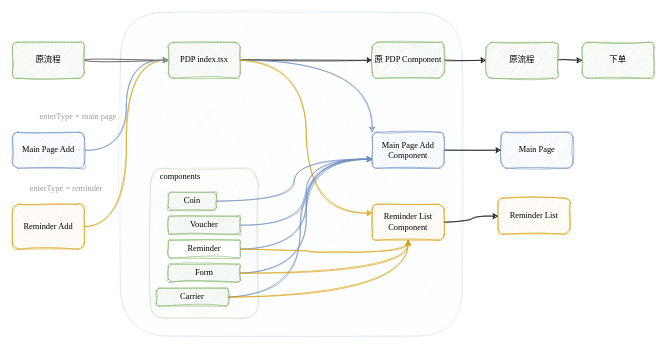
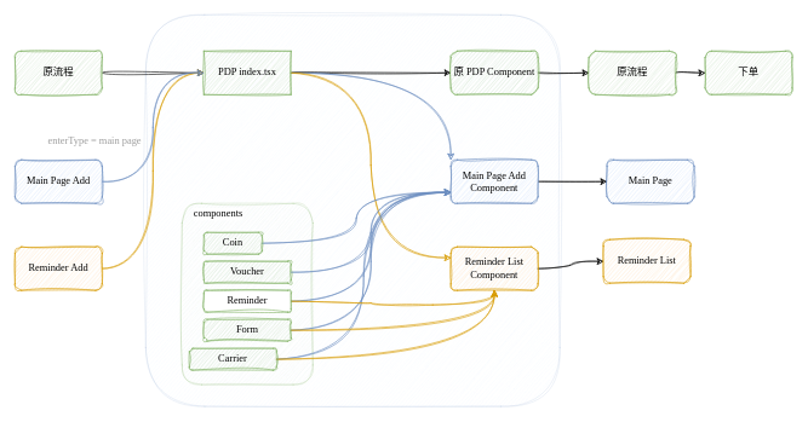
- <mxCell id="10" value="PDP index.tsx" style="rounded=1;whiteSpace=wrap;html=1;sketch=1;hachureGap=4;jiggle=2;curveFitting=1;fontFamily=手札体-简;fontSize=14;fillColor=#d5e8d4;strokeColor=#82b366;" vertex="1" parent="1"><mxGeometry x="280" y="70" width="120" height="60" as="geometry" /></mxCell>
+ <mxCell id="10" value="PDP index.tsx" style="whiteSpace=wrap;html=1;sketch=1;hachureGap=4;jiggle=2;curveFitting=1;fontFamily=手札体-简;fontSize=14;fillColor=#d5e8d4;strokeColor=#82b366;rounded=0;" vertex="1" parent="1"><mxGeometry x="280" y="70" width="120" height="60" as="geometry" /></mxCell>
- <mxCell id="40" value="enterType = reminder" style="text;html=1;align=center;verticalAlign=middle;whiteSpace=wrap;rounded=0;fontFamily=手札体-简;fontSize=14;fontColor=#9c9c9c;labelBackgroundColor=default;" vertex="1" parent="1"><mxGeometry x="30" y="300" width="160" height="30" as="geometry" /></mxCell>
- <mxCell id="19" value="Reminder Add" style="rounded=1;whiteSpace=wrap;html=1;sketch=1;hachureGap=4;jiggle=2;curveFitting=1;fontFamily=手札体-简;fontSize=14;fillColor=#ffe6cc;strokeColor=#d79b00;" vertex="1" parent="1"><mxGeometry x="20" y="340" width="120" height="75" as="geometry" /></mxCell>
+ <mxCell id="19" value="Reminder Add" style="rounded=1;whiteSpace=wrap;html=1;sketch=1;hachureGap=4;jiggle=2;curveFitting=1;fontFamily=手札体-简;fontSize=14;fillColor=#ffe6cc;strokeColor=#d79b00;" vertex="1" parent="1"><mxGeometry x="20" y="340" width="120" height="60" as="geometry" /></mxCell>
